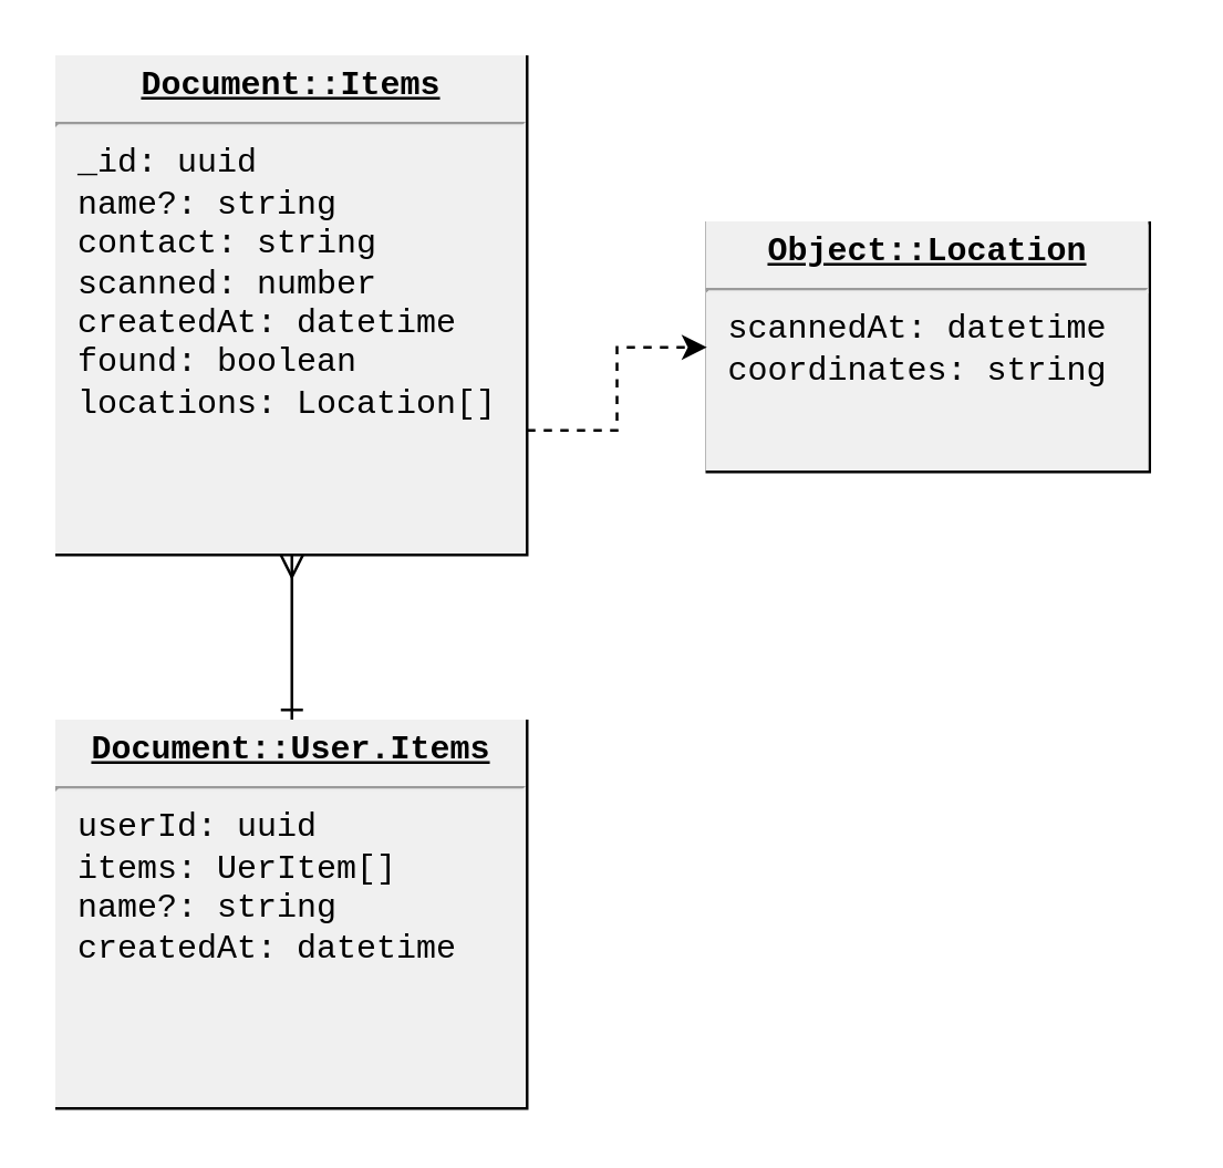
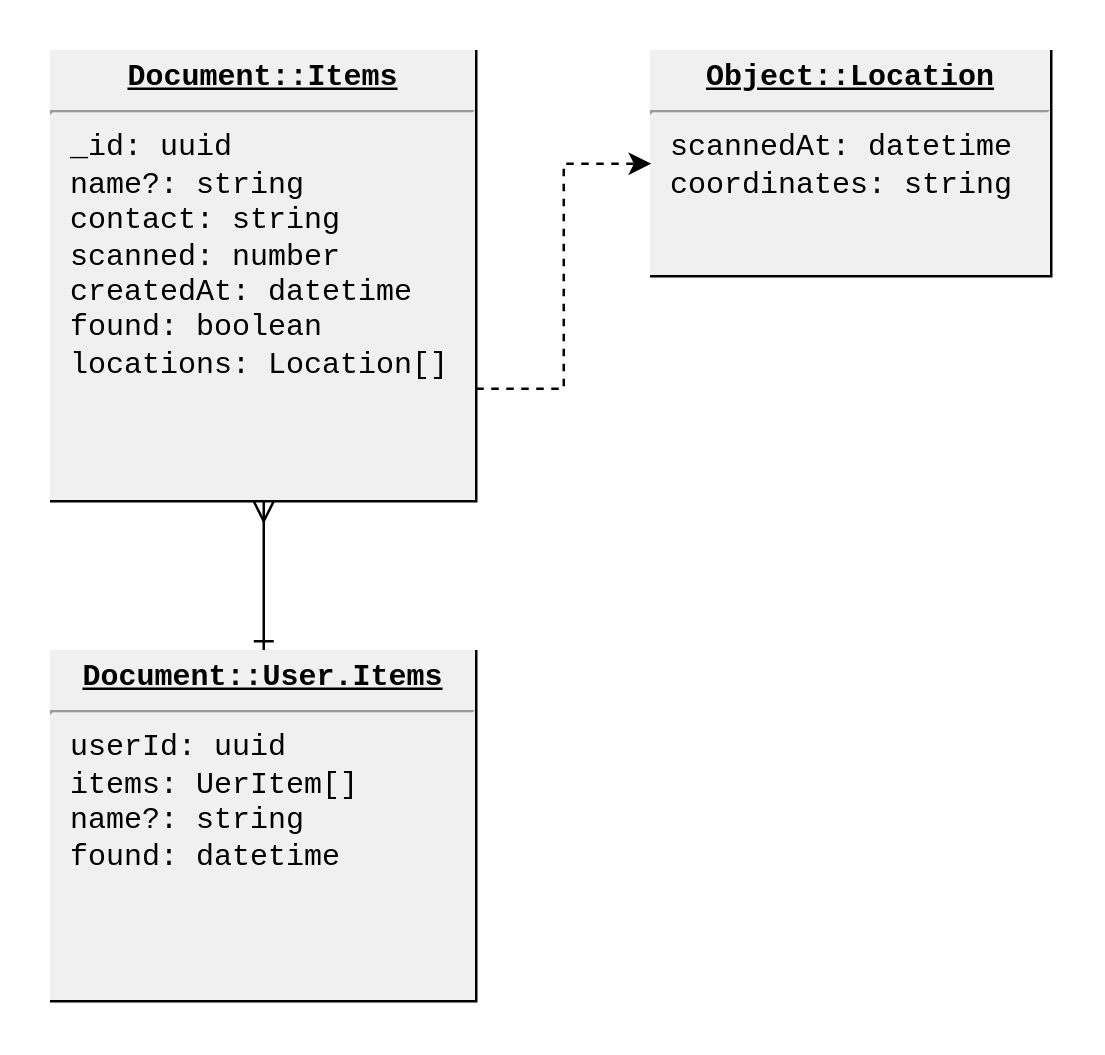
- <mxCell id="2" value="&lt;p style=&quot;margin:0px;margin-top:4px;text-align:center;text-decoration:underline;&quot;&gt;&lt;b&gt;Object::Location&lt;/b&gt;&lt;/p&gt;&lt;hr&gt;&lt;p style=&quot;margin:0px;margin-left:8px;&quot;&gt;scannedAt: datetime&lt;br&gt;coordinates: string&lt;/p&gt;" style="verticalAlign=top;align=left;overflow=fill;fontSize=12;fontFamily=Courier New;html=1;fontColor=#000000;fillColor=default;labelBackgroundColor=#F0F0F0;" parent="1" vertex="1"><mxGeometry x="255" y="80" width="160" height="90" as="geometry" /></mxCell>
+ <mxCell id="2" value="&lt;p style=&quot;margin:0px;margin-top:4px;text-align:center;text-decoration:underline;&quot;&gt;&lt;b&gt;Object::Location&lt;/b&gt;&lt;/p&gt;&lt;hr&gt;&lt;p style=&quot;margin:0px;margin-left:8px;&quot;&gt;scannedAt: datetime&lt;br&gt;coordinates: string&lt;/p&gt;" style="verticalAlign=top;align=left;overflow=fill;fontSize=12;fontFamily=Courier New;html=1;fontColor=#000000;fillColor=default;labelBackgroundColor=#F0F0F0;" parent="1" vertex="1"><mxGeometry x="260" y="20" width="160" height="90" as="geometry" /></mxCell>
- <mxCell id="6" value="&lt;p style=&quot;margin: 0px ; margin-top: 4px ; text-align: center ; text-decoration: underline&quot;&gt;&lt;b&gt;Document::User.Items&lt;/b&gt;&lt;/p&gt;&lt;hr&gt;&lt;p style=&quot;margin: 0px ; margin-left: 8px&quot;&gt;userId: uuid&lt;br&gt;items: UerItem[]&lt;/p&gt;&lt;p style=&quot;margin: 0px ; margin-left: 8px&quot;&gt;name?: string&lt;/p&gt;&lt;p style=&quot;margin: 0px ; margin-left: 8px&quot;&gt;createdAt: datetime&lt;/p&gt;&lt;p style=&quot;margin: 0px ; margin-left: 8px&quot;&gt;&lt;br&gt;&lt;/p&gt;" style="verticalAlign=top;align=left;overflow=fill;fontSize=12;fontFamily=Courier New;html=1;fontColor=#000000;fillColor=default;labelBackgroundColor=#F0F0F0;" parent="1" vertex="1"><mxGeometry x="20" y="260" width="170" height="140" as="geometry" /></mxCell>
+ <mxCell id="6" value="&lt;p style=&quot;margin: 0px ; margin-top: 4px ; text-align: center ; text-decoration: underline&quot;&gt;&lt;b&gt;Document::User.Items&lt;/b&gt;&lt;/p&gt;&lt;hr&gt;&lt;p style=&quot;margin: 0px ; margin-left: 8px&quot;&gt;userId: uuid&lt;br&gt;items: UerItem[]&lt;/p&gt;&lt;p style=&quot;margin: 0px ; margin-left: 8px&quot;&gt;name?: string&lt;/p&gt;&lt;p style=&quot;margin: 0px ; margin-left: 8px&quot;&gt;found: datetime&lt;/p&gt;&lt;p style=&quot;margin: 0px ; margin-left: 8px&quot;&gt;&lt;br&gt;&lt;/p&gt;" style="verticalAlign=top;align=left;overflow=fill;fontSize=12;fontFamily=Courier New;html=1;fontColor=#000000;fillColor=default;labelBackgroundColor=#F0F0F0;" parent="1" vertex="1"><mxGeometry x="20" y="260" width="170" height="140" as="geometry" /></mxCell>
